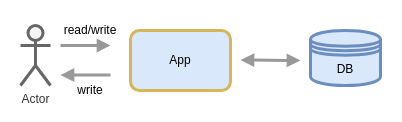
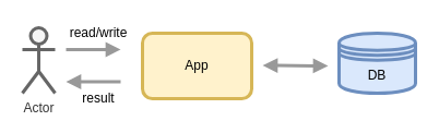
- <mxCell id="3" value="App" style="rounded=1;whiteSpace=wrap;html=1;strokeWidth=3;fillColor=#dae8fc;strokeColor=#d6b656;" vertex="1" parent="1"><mxGeometry x="130" y="30" width="100" height="60" as="geometry" /></mxCell>
+ <mxCell id="3" value="App" style="rounded=1;whiteSpace=wrap;html=1;strokeWidth=3;fillColor=#fff2cc;strokeColor=#d6b656;" vertex="1" parent="1"><mxGeometry x="130" y="30" width="100" height="60" as="geometry" /></mxCell>
- <mxCell id="9" value="write" style="text;html=1;strokeColor=none;fillColor=none;align=center;verticalAlign=middle;whiteSpace=wrap;rounded=0;" vertex="1" parent="1"><mxGeometry x="70" y="80" width="40" height="20" as="geometry" /></mxCell>
+ <mxCell id="9" value="result" style="text;html=1;strokeColor=none;fillColor=none;align=center;verticalAlign=middle;whiteSpace=wrap;rounded=0;" vertex="1" parent="1"><mxGeometry x="70" y="80" width="40" height="20" as="geometry" /></mxCell>
